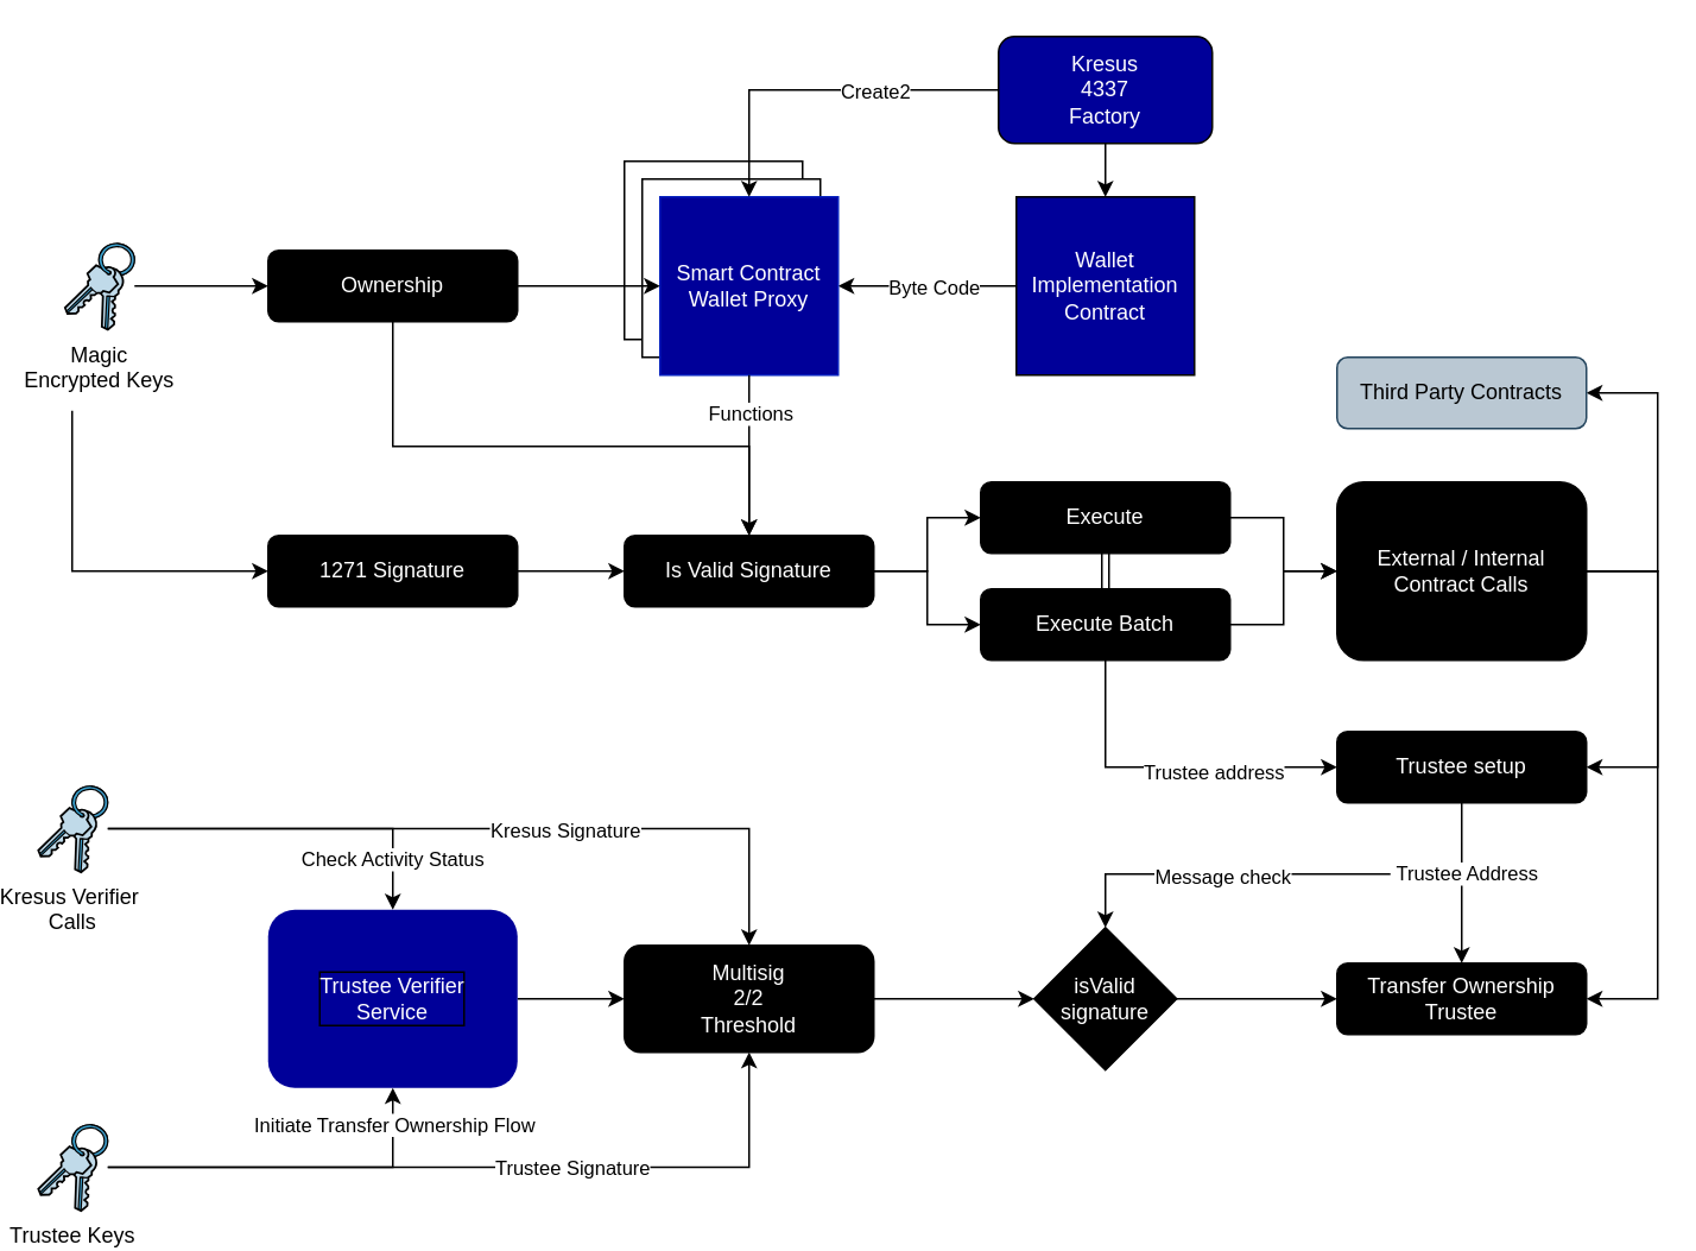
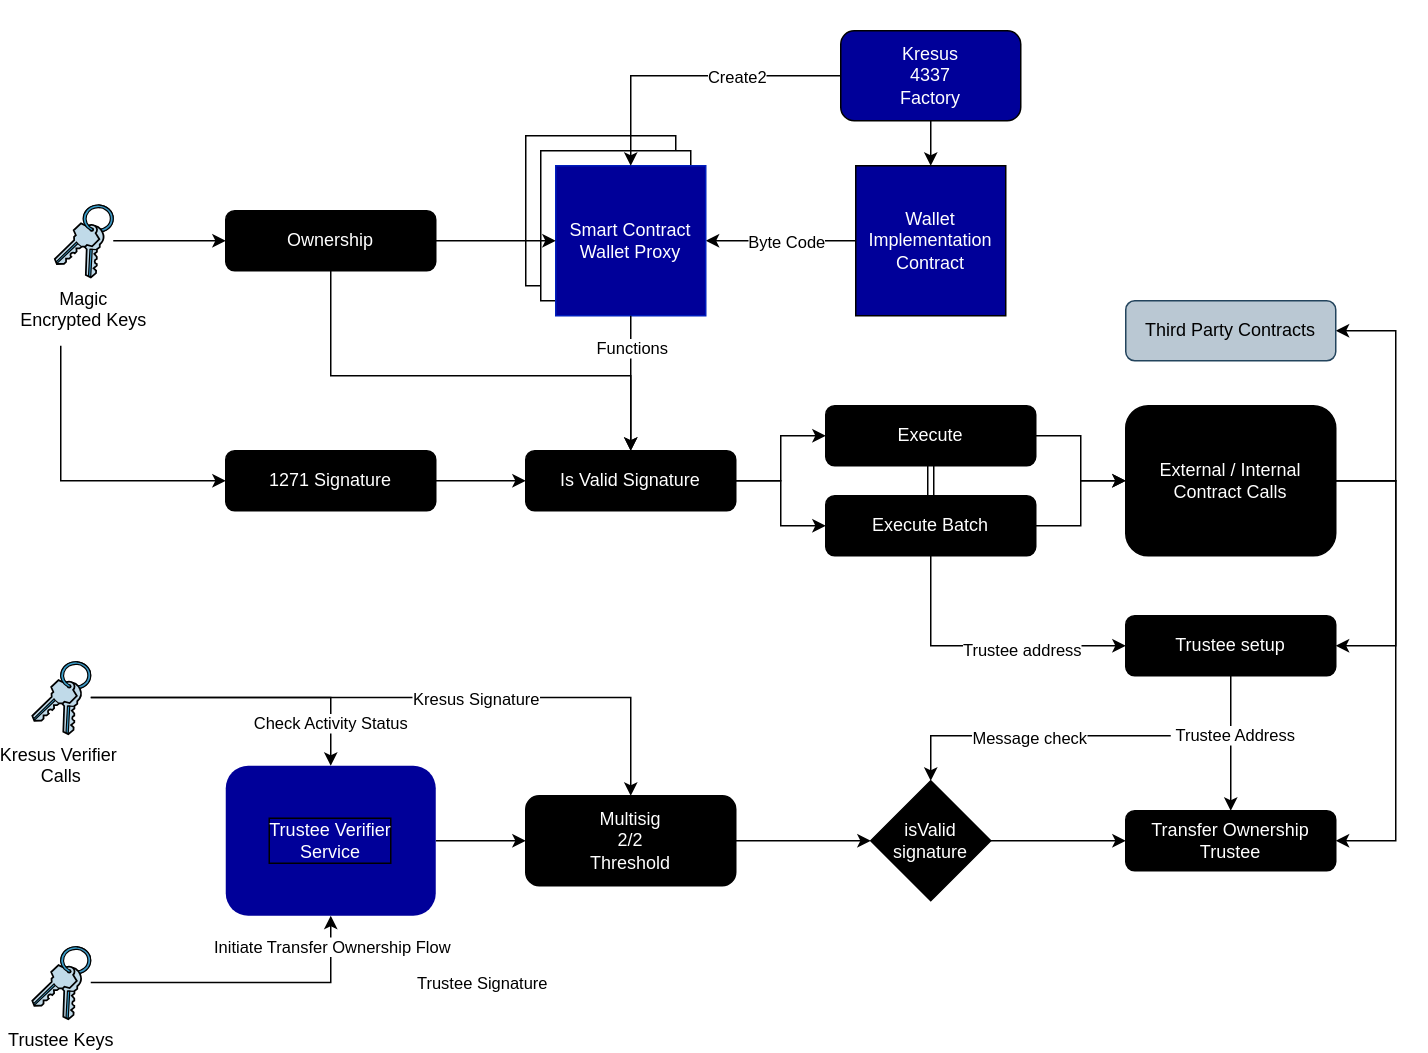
- <mxCell id="47" style="edgeStyle=orthogonalEdgeStyle;rounded=0;orthogonalLoop=1;jettySize=auto;html=1;" edge="1" parent="1" source="49" target="51"><mxGeometry relative="1" as="geometry" /></mxCell>
